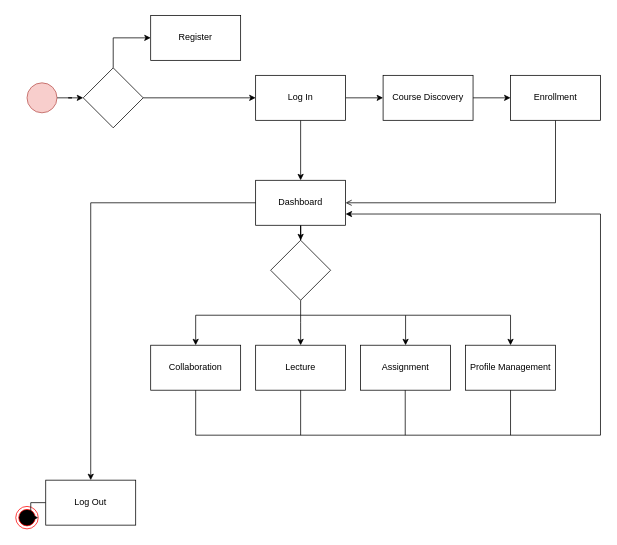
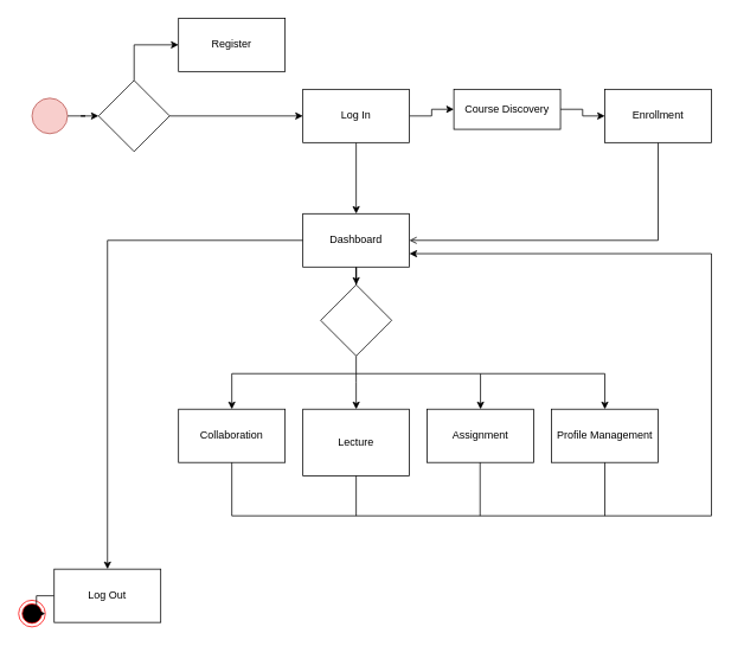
- <mxCell id="12" value="Course Discovery" style="rounded=0;whiteSpace=wrap;html=1;" vertex="1" parent="1"><mxGeometry x="510" y="100" width="120" height="60" as="geometry" /></mxCell>
+ <mxCell id="12" value="Course Discovery" style="rounded=0;whiteSpace=wrap;html=1;" vertex="1" parent="1"><mxGeometry x="510" y="100" width="120" height="45" as="geometry" /></mxCell>
- <mxCell id="16" value="Lecture" style="rounded=0;whiteSpace=wrap;html=1;" vertex="1" parent="1"><mxGeometry x="340" y="460" width="120" height="60" as="geometry" /></mxCell>
+ <mxCell id="16" value="Lecture" style="rounded=0;whiteSpace=wrap;html=1;" vertex="1" parent="1"><mxGeometry x="340" y="460" width="120" height="75" as="geometry" /></mxCell>
